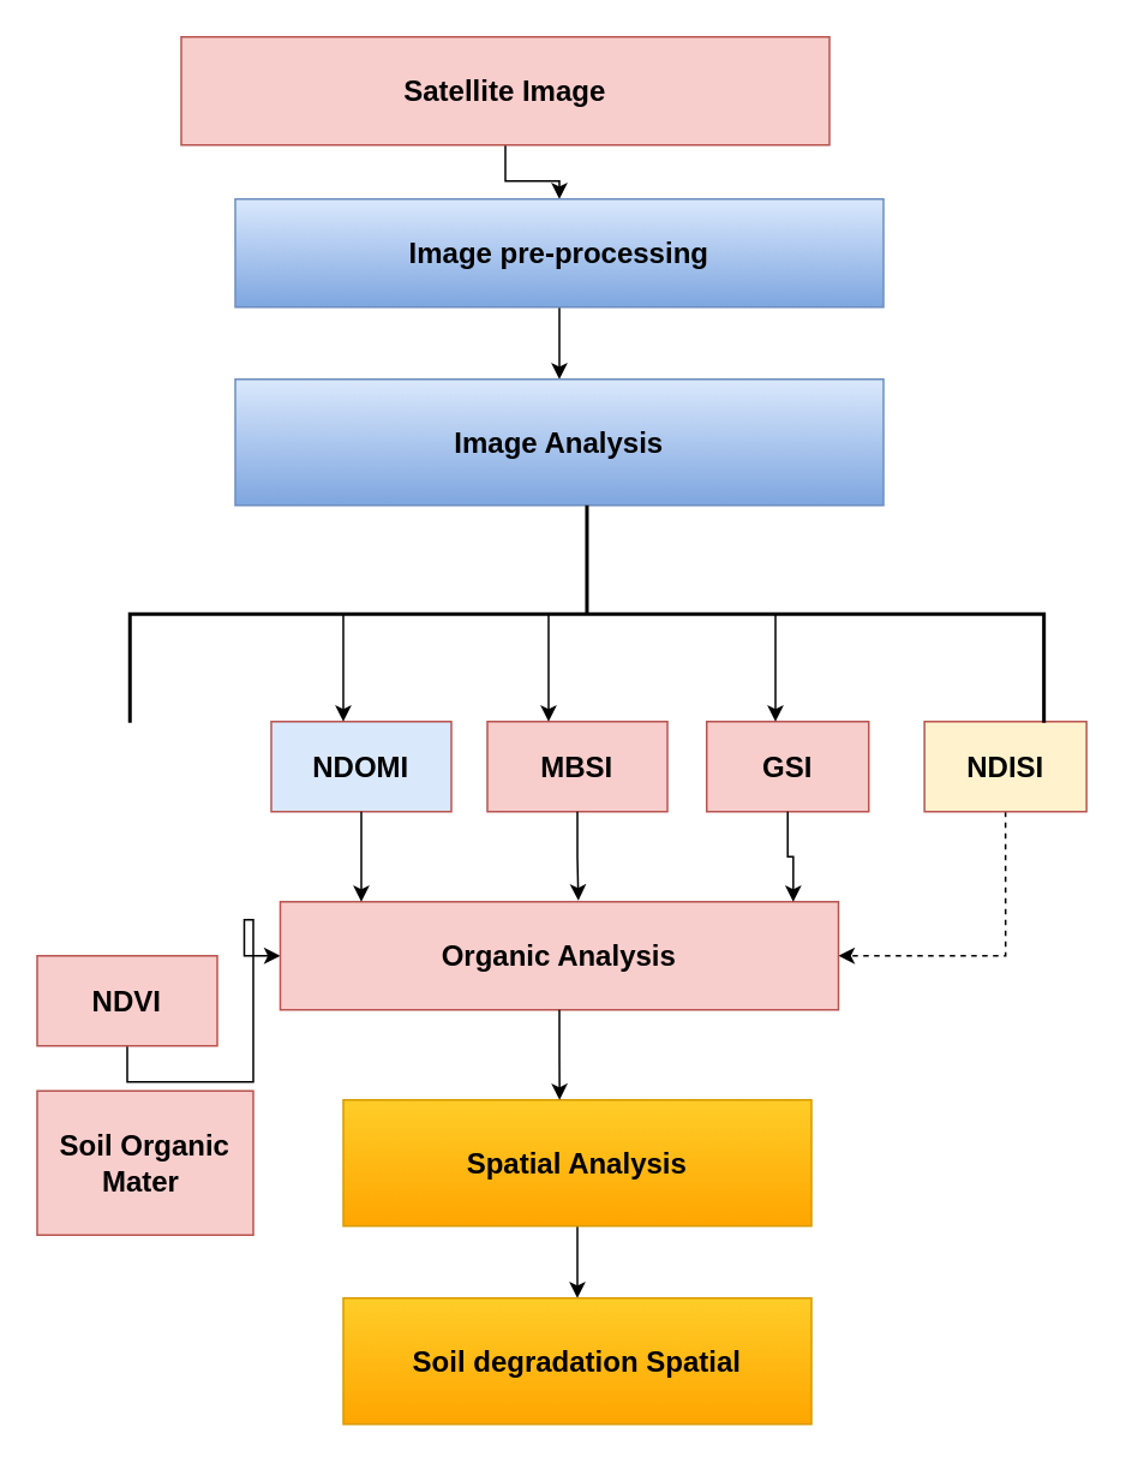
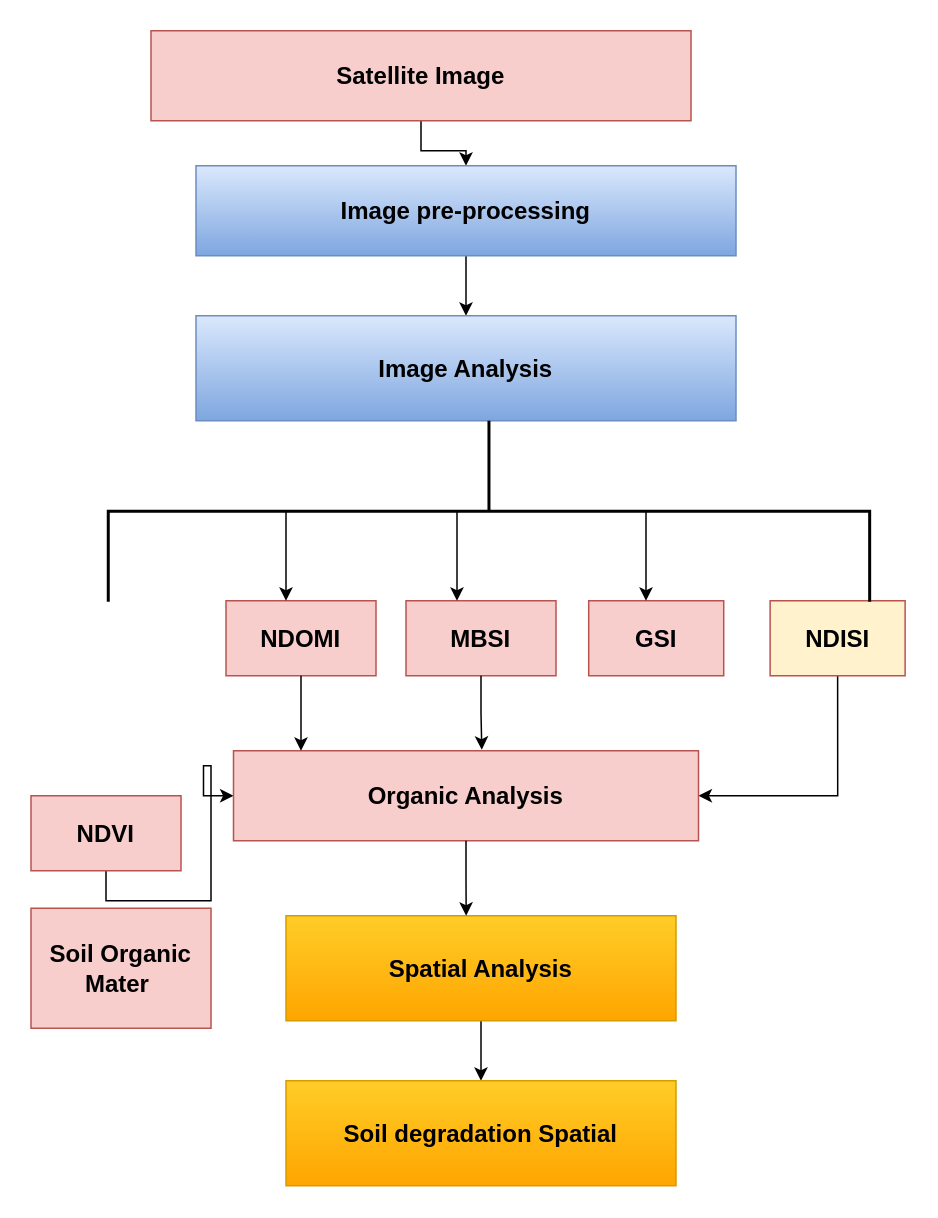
- <mxCell id="7" value="&lt;span style=&quot;font-size: 16px;&quot;&gt;&lt;b&gt;NDOMI&lt;/b&gt;&lt;/span&gt;" style="rounded=0;whiteSpace=wrap;html=1;fillColor=#dae8fc;strokeColor=#b85450;" parent="1" vertex="1"><mxGeometry x="150" y="400" width="100" height="50" as="geometry" /></mxCell>
+ <mxCell id="7" value="&lt;span style=&quot;font-size: 16px;&quot;&gt;&lt;b&gt;NDOMI&lt;/b&gt;&lt;/span&gt;" style="rounded=0;whiteSpace=wrap;html=1;fillColor=#f8cecc;strokeColor=#b85450;" parent="1" vertex="1"><mxGeometry x="150" y="400" width="100" height="50" as="geometry" /></mxCell>
- <mxCell id="19" style="edgeStyle=orthogonalEdgeStyle;rounded=0;orthogonalLoop=1;jettySize=auto;html=1;exitX=0.5;exitY=1;exitDx=0;exitDy=0;entryX=0.919;entryY=0;entryDx=0;entryDy=0;entryPerimeter=0;" edge="1" parent="1" source="10" target="18"><mxGeometry relative="1" as="geometry" /></mxCell>
- <mxCell id="12" style="edgeStyle=orthogonalEdgeStyle;rounded=0;orthogonalLoop=1;jettySize=auto;html=1;exitX=0.5;exitY=1;exitDx=0;exitDy=0;entryX=1;entryY=0.5;entryDx=0;entryDy=0;dashed=1;" edge="1" parent="1" source="13" target="18"><mxGeometry relative="1" as="geometry"><Array as="points"><mxPoint x="558" y="530" /></Array></mxGeometry></mxCell>
+ <mxCell id="12" style="edgeStyle=orthogonalEdgeStyle;rounded=0;orthogonalLoop=1;jettySize=auto;html=1;exitX=0.5;exitY=1;exitDx=0;exitDy=0;entryX=1;entryY=0.5;entryDx=0;entryDy=0;" edge="1" parent="1" source="13" target="18"><mxGeometry relative="1" as="geometry"><Array as="points"><mxPoint x="558" y="530" /></Array></mxGeometry></mxCell>
